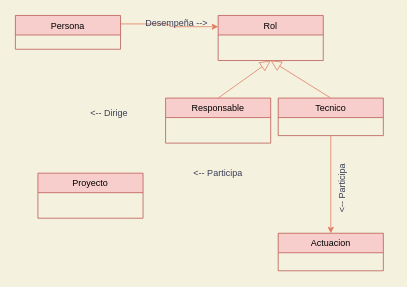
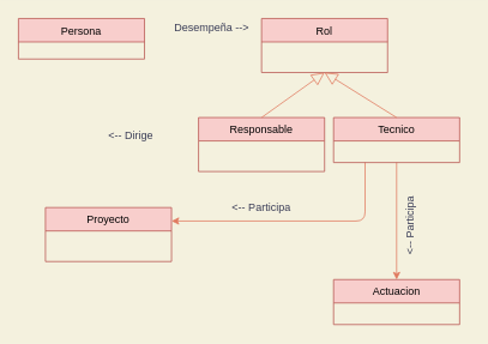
- <mxCell id="3" style="edgeStyle=orthogonalEdgeStyle;curved=0;rounded=1;sketch=0;orthogonalLoop=1;jettySize=auto;html=1;exitX=1;exitY=0.25;exitDx=0;exitDy=0;entryX=0;entryY=0.25;entryDx=0;entryDy=0;strokeColor=#E07A5F;fillColor=#F2CC8F;fontColor=#393C56;" edge="1" parent="1" source="4" target="2"><mxGeometry relative="1" as="geometry" /></mxCell>
+ <mxCell id="6" style="edgeStyle=orthogonalEdgeStyle;curved=0;rounded=1;sketch=0;orthogonalLoop=1;jettySize=auto;html=1;exitX=0.25;exitY=1;exitDx=0;exitDy=0;entryX=1;entryY=0.25;entryDx=0;entryDy=0;strokeColor=#E07A5F;fillColor=#F2CC8F;fontColor=#393C56;" edge="1" parent="1" source="8" target="12"><mxGeometry relative="1" as="geometry" /></mxCell>
